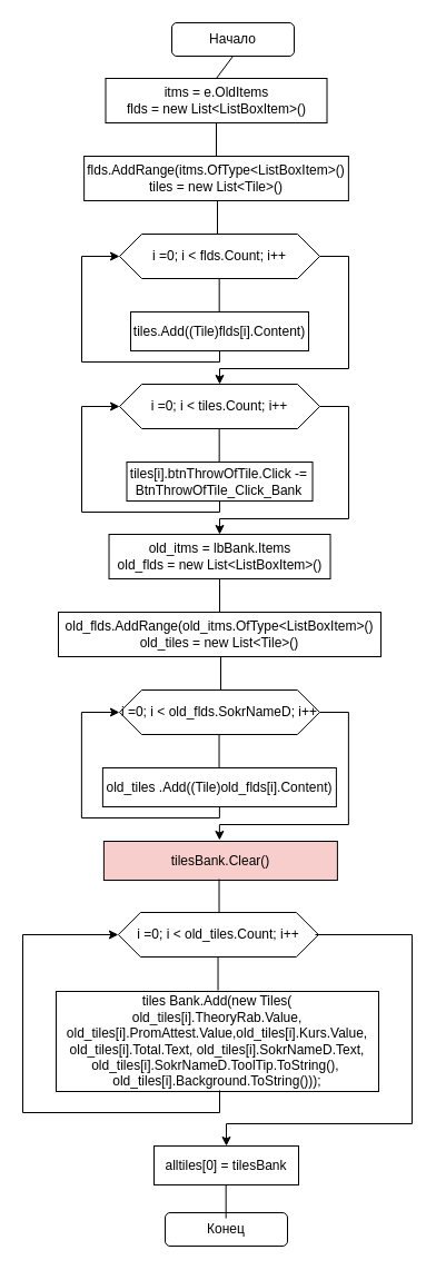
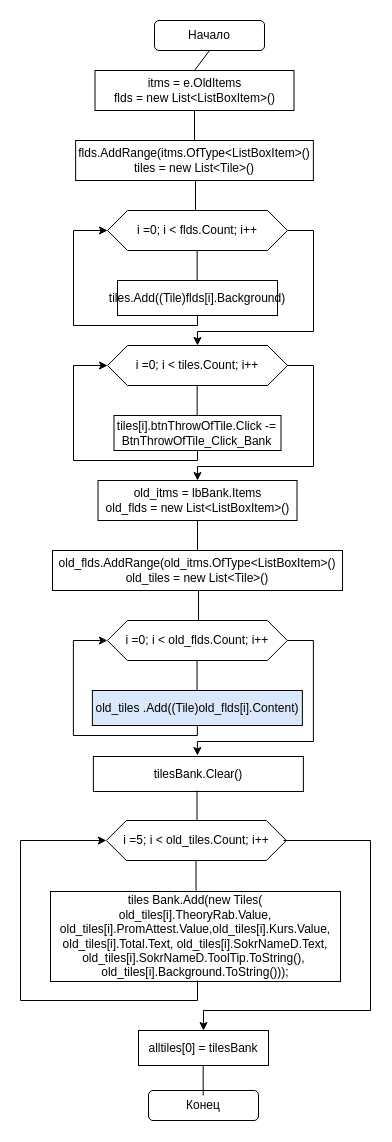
- <mxCell id="4" value="tiles.Add((Tile)flds[i].Content)" style="rounded=0;whiteSpace=wrap;html=1;" parent="1" vertex="1"><mxGeometry x="117.01" y="280" width="160" height="35" as="geometry" /></mxCell>
+ <mxCell id="4" value="tiles.Add((Tile)flds[i].Background)" style="rounded=0;whiteSpace=wrap;html=1;" parent="1" vertex="1"><mxGeometry x="117.01" y="280" width="160" height="35" as="geometry" /></mxCell>
- <mxCell id="33" value="&lt;span&gt;i =0; i &amp;lt;&amp;nbsp;&lt;/span&gt;old_flds&lt;span&gt;.SokrNameD; i++&lt;/span&gt;" style="shape=hexagon;perimeter=hexagonPerimeter2;whiteSpace=wrap;html=1;fixedSize=1;" vertex="1" parent="1"><mxGeometry x="106.89" y="620" width="180" height="40" as="geometry" /></mxCell>
+ <mxCell id="33" value="&lt;span&gt;i =0; i &amp;lt;&amp;nbsp;&lt;/span&gt;old_flds&lt;span&gt;.Count; i++&lt;/span&gt;" style="shape=hexagon;perimeter=hexagonPerimeter2;whiteSpace=wrap;html=1;fixedSize=1;" vertex="1" parent="1"><mxGeometry x="106.89" y="620" width="180" height="40" as="geometry" /></mxCell>
- <mxCell id="30" value="old_tiles&amp;nbsp;.Add((Tile)old_flds[i].Content)" style="rounded=0;whiteSpace=wrap;html=1;" vertex="1" parent="1"><mxGeometry x="91.89" y="690" width="210" height="35" as="geometry" /></mxCell>
+ <mxCell id="30" value="old_tiles&amp;nbsp;.Add((Tile)old_flds[i].Content)" style="rounded=0;whiteSpace=wrap;html=1;fillColor=#dae8fc;" vertex="1" parent="1"><mxGeometry x="91.89" y="690" width="210" height="35" as="geometry" /></mxCell>
- <mxCell id="35" value="tilesBank.Clear()" style="rounded=0;whiteSpace=wrap;html=1;fillColor=#f8cecc;" vertex="1" parent="1"><mxGeometry x="92.89" y="756" width="210" height="35" as="geometry" /></mxCell>
+ <mxCell id="35" value="tilesBank.Clear()" style="rounded=0;whiteSpace=wrap;html=1;" vertex="1" parent="1"><mxGeometry x="92.89" y="756" width="210" height="35" as="geometry" /></mxCell>
- <mxCell id="20" value="&lt;span&gt;i =0; i &amp;lt; old_tiles.Count; i++&lt;/span&gt;" style="shape=hexagon;perimeter=hexagonPerimeter2;whiteSpace=wrap;html=1;fixedSize=1;" parent="1" vertex="1"><mxGeometry x="105.89" y="820" width="180" height="40" as="geometry" /></mxCell>
+ <mxCell id="20" value="&lt;span&gt;i =5; i &amp;lt; old_tiles.Count; i++&lt;/span&gt;" style="shape=hexagon;perimeter=hexagonPerimeter2;whiteSpace=wrap;html=1;fixedSize=1;" parent="1" vertex="1"><mxGeometry x="105.89" y="820" width="180" height="40" as="geometry" /></mxCell>
